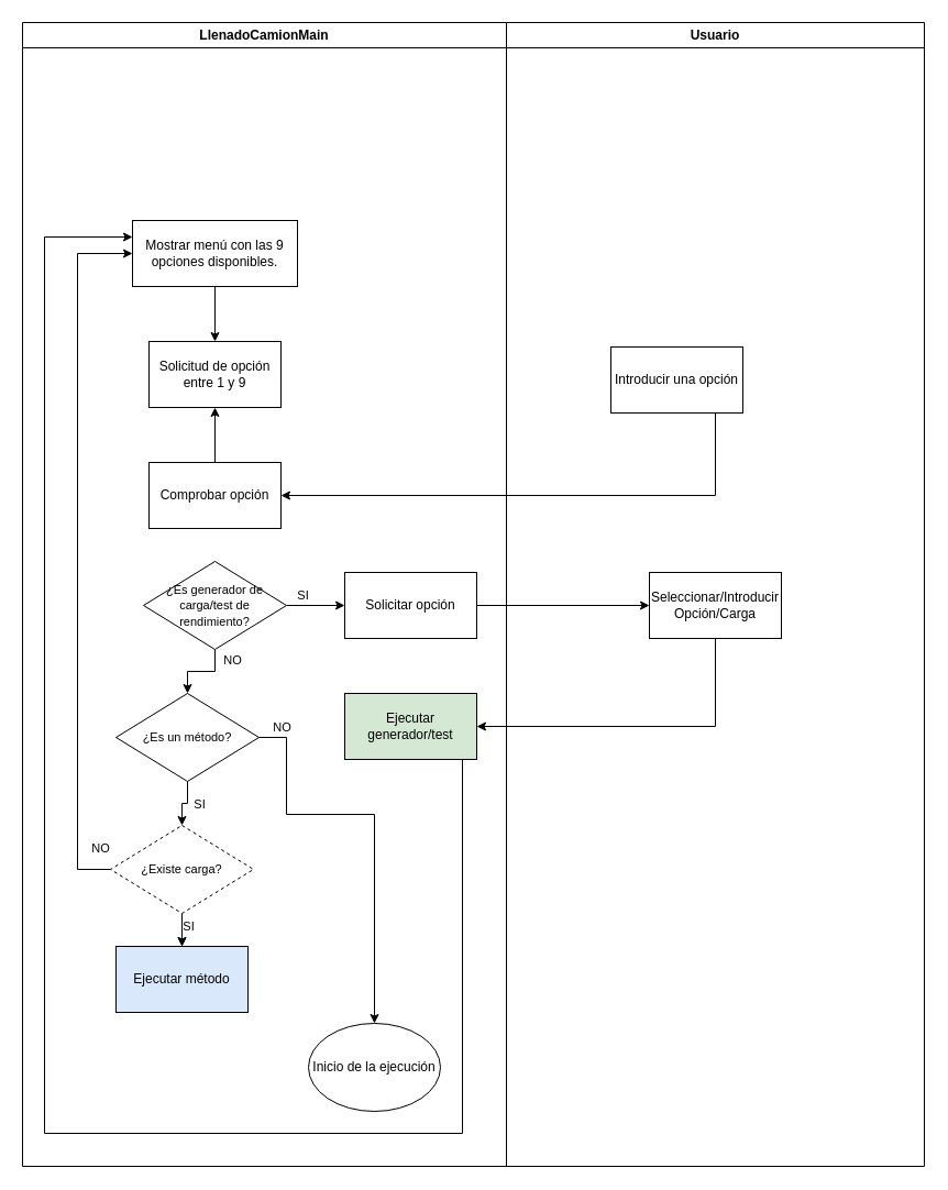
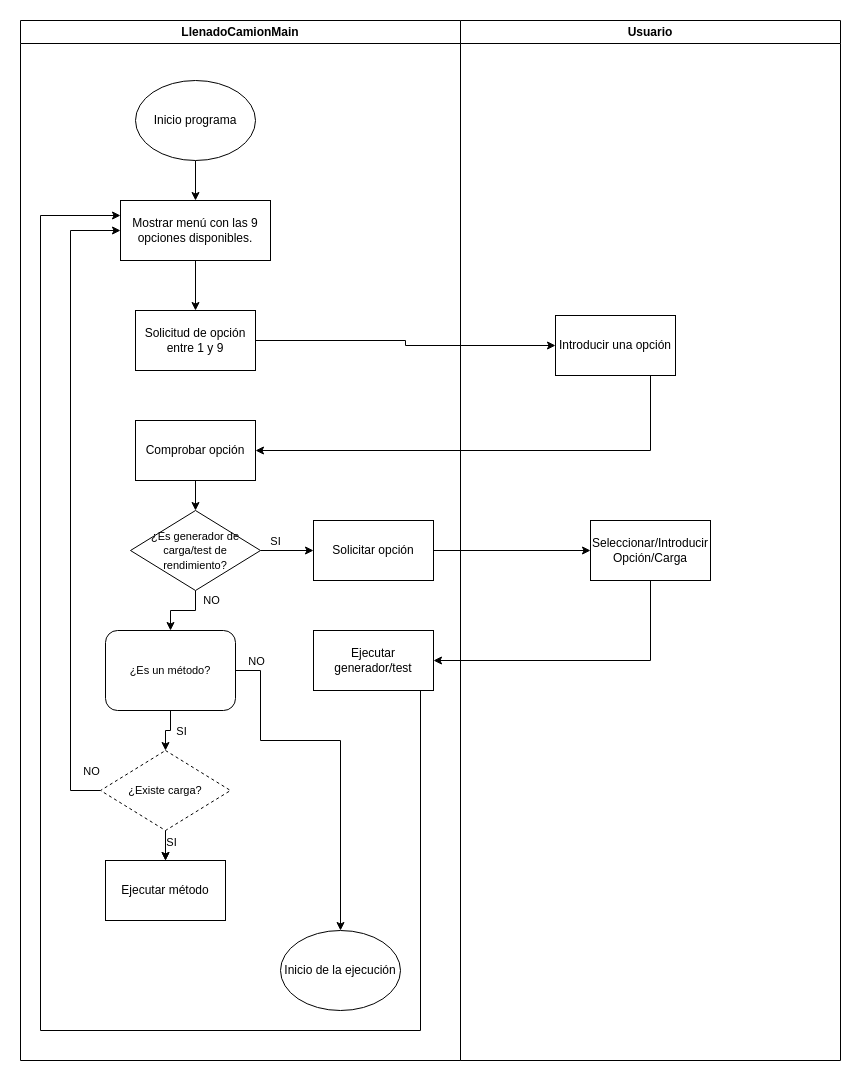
+ <mxCell id="4" value="Inicio programa" style="ellipse;whiteSpace=wrap;html=1;" vertex="1" parent="2"><mxGeometry x="115" y="60" width="120" height="80" as="geometry" /></mxCell>
+ <mxCell id="3" style="edgeStyle=orthogonalEdgeStyle;rounded=0;orthogonalLoop=1;jettySize=auto;html=1;" edge="1" parent="2" source="4" target="7"><mxGeometry relative="1" as="geometry" /></mxCell>
+ <mxCell id="34" style="edgeStyle=orthogonalEdgeStyle;rounded=0;orthogonalLoop=1;jettySize=auto;html=1;" edge="1" parent="1" source="5" target="32"><mxGeometry relative="1" as="geometry" /></mxCell>
- <mxCell id="8" style="edgeStyle=orthogonalEdgeStyle;rounded=0;orthogonalLoop=1;jettySize=auto;html=1;" edge="1" parent="2" source="9" target="5"><mxGeometry relative="1" as="geometry" /></mxCell>
+ <mxCell id="8" style="edgeStyle=orthogonalEdgeStyle;rounded=0;orthogonalLoop=1;jettySize=auto;html=1;" edge="1" parent="2" source="9" target="14"><mxGeometry relative="1" as="geometry" /></mxCell>
- <mxCell id="17" value="Ejecutar generador/test" style="rounded=0;whiteSpace=wrap;html=1;fillColor=#d5e8d4;" vertex="1" parent="2"><mxGeometry x="293" y="610" width="120" height="60" as="geometry" /></mxCell>
+ <mxCell id="17" value="Ejecutar generador/test" style="rounded=0;whiteSpace=wrap;html=1;" vertex="1" parent="2"><mxGeometry x="293" y="610" width="120" height="60" as="geometry" /></mxCell>
- <mxCell id="22" value="&lt;span style=&quot;font-size: 11px;&quot;&gt;¿Es un método?&lt;/span&gt;" style="rhombus;whiteSpace=wrap;html=1;" vertex="1" parent="2"><mxGeometry x="85" y="610" width="130" height="80" as="geometry" /></mxCell>
+ <mxCell id="22" value="&lt;span style=&quot;font-size: 11px;&quot;&gt;¿Es un método?&lt;/span&gt;" style="whiteSpace=wrap;html=1;rounded=1;" vertex="1" parent="2"><mxGeometry x="85" y="610" width="130" height="80" as="geometry" /></mxCell>
- <mxCell id="29" value="Ejecutar método" style="rounded=0;whiteSpace=wrap;html=1;fillColor=#dae8fc;" vertex="1" parent="2"><mxGeometry x="85" y="840" width="120" height="60" as="geometry" /></mxCell>
+ <mxCell id="29" value="Ejecutar método" style="rounded=0;whiteSpace=wrap;html=1;" vertex="1" parent="2"><mxGeometry x="85" y="840" width="120" height="60" as="geometry" /></mxCell>
